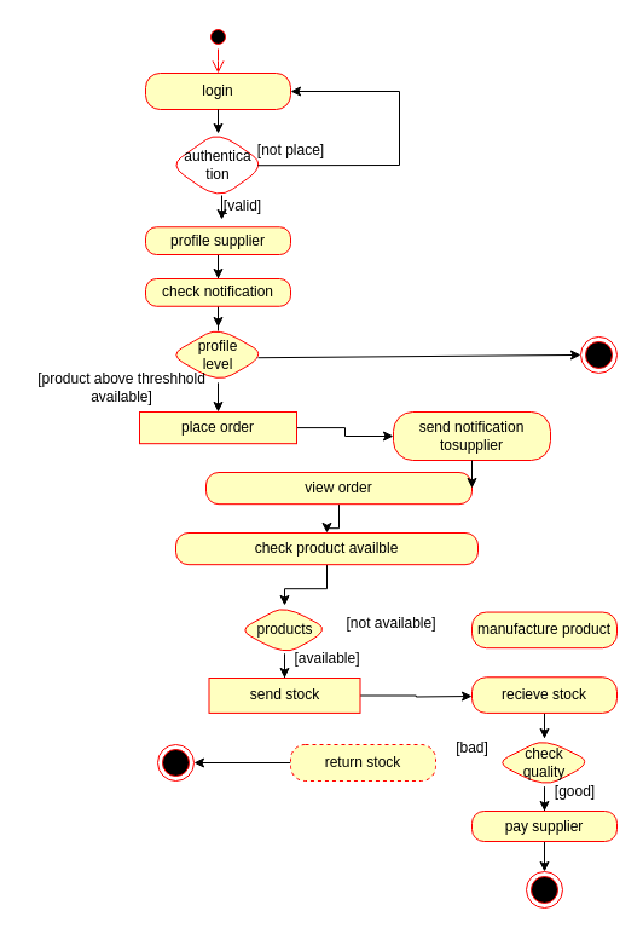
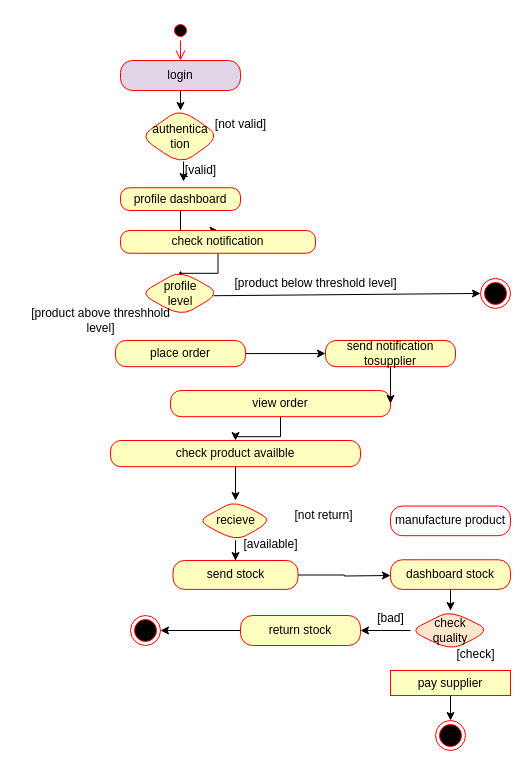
- <mxCell id="4" value="login" style="rounded=1;whiteSpace=wrap;html=1;arcSize=40;fontColor=#000000;fillColor=#ffffc0;strokeColor=#ff0000;" vertex="1" parent="1"><mxGeometry x="120" y="60" width="120" height="30" as="geometry" /></mxCell>
+ <mxCell id="4" value="login" style="rounded=1;whiteSpace=wrap;html=1;arcSize=40;fontColor=#000000;fillColor=#e1d5e7;strokeColor=#ff0000;" vertex="1" parent="1"><mxGeometry x="120" y="60" width="120" height="30" as="geometry" /></mxCell>
- <mxCell id="11" value="" style="endArrow=classic;html=1;rounded=0;exitX=0.91;exitY=0.502;exitDx=0;exitDy=0;entryX=1;entryY=0.5;entryDx=0;entryDy=0;exitPerimeter=0;" edge="1" parent="1" source="6" target="4"><mxGeometry width="50" height="50" relative="1" as="geometry"><mxPoint x="180" y="210" as="sourcePoint" /><mxPoint x="230" y="160" as="targetPoint" /><Array as="points"><mxPoint x="330" y="136" /><mxPoint x="330" y="75" /></Array></mxGeometry></mxCell>
- <mxCell id="41" value="[not place]" style="text;html=1;align=center;verticalAlign=middle;resizable=0;points=[];autosize=1;strokeColor=none;fillColor=none;" vertex="1" parent="1"><mxGeometry x="205" y="109" width="70" height="30" as="geometry" /></mxCell>
+ <mxCell id="41" value="[not valid]" style="text;html=1;align=center;verticalAlign=middle;resizable=0;points=[];autosize=1;strokeColor=none;fillColor=none;" vertex="1" parent="1"><mxGeometry x="205" y="109" width="70" height="30" as="geometry" /></mxCell>
- <mxCell id="6" value="authentica&lt;div&gt;tion&lt;/div&gt;" style="rhombus;whiteSpace=wrap;html=1;fillColor=#ffffff;strokeColor=#ff0000;fontColor=#000000;rounded=1;arcSize=40;" vertex="1" parent="1"><mxGeometry x="140" y="108" width="80" height="56.25" as="geometry" /></mxCell>
+ <mxCell id="6" value="authentica&lt;div&gt;tion&lt;/div&gt;" style="rhombus;whiteSpace=wrap;html=1;fillColor=#ffffc0;strokeColor=#ff0000;fontColor=#000000;rounded=1;arcSize=40;" vertex="1" parent="1"><mxGeometry x="140" y="108" width="80" height="56.25" as="geometry" /></mxCell>
- <mxCell id="8" value="profile supplier" style="whiteSpace=wrap;html=1;fillColor=#ffffc0;strokeColor=#ff0000;fontColor=#000000;rounded=1;arcSize=40;" vertex="1" parent="1"><mxGeometry x="120" y="187.25" width="120" height="22.75" as="geometry" /></mxCell>
+ <mxCell id="8" value="profile dashboard" style="whiteSpace=wrap;html=1;fillColor=#ffffc0;strokeColor=#ff0000;fontColor=#000000;rounded=1;arcSize=40;" vertex="1" parent="1"><mxGeometry x="120" y="187.25" width="120" height="22.75" as="geometry" /></mxCell>
- <mxCell id="13" value="check notification" style="whiteSpace=wrap;html=1;fillColor=#ffffc0;strokeColor=#ff0000;fontColor=#000000;rounded=1;arcSize=40;" vertex="1" parent="1"><mxGeometry x="120" y="230" width="120" height="22.75" as="geometry" /></mxCell>
+ <mxCell id="13" value="check notification" style="whiteSpace=wrap;html=1;fillColor=#ffffc0;strokeColor=#ff0000;fontColor=#000000;rounded=1;arcSize=40;" vertex="1" parent="1"><mxGeometry x="120" y="230" width="195" height="22.75" as="geometry" /></mxCell>
+ <mxCell id="42" value="[product below threshold level]" style="text;html=1;align=center;verticalAlign=middle;resizable=0;points=[];autosize=1;strokeColor=none;fillColor=none;" vertex="1" parent="1"><mxGeometry x="220" y="268" width="190" height="30" as="geometry" /></mxCell>
- <mxCell id="43" value="[product above threshhold&lt;div&gt;available]&lt;/div&gt;" style="text;html=1;align=center;verticalAlign=middle;resizable=0;points=[];autosize=1;strokeColor=none;fillColor=none;" vertex="1" parent="1"><mxGeometry x="20" y="300" width="160" height="40" as="geometry" /></mxCell>
+ <mxCell id="43" value="[product above threshhold&lt;div&gt;level]&lt;/div&gt;" style="text;html=1;align=center;verticalAlign=middle;resizable=0;points=[];autosize=1;strokeColor=none;fillColor=none;" vertex="1" parent="1"><mxGeometry x="20" y="300" width="160" height="40" as="geometry" /></mxCell>
- <mxCell id="14" value="" style="edgeStyle=orthogonalEdgeStyle;rounded=0;orthogonalLoop=1;jettySize=auto;html=1;" edge="1" parent="1" source="15" target="17"><mxGeometry relative="1" as="geometry" /></mxCell>
- <mxCell id="17" value="place order" style="whiteSpace=wrap;html=1;fillColor=#ffffc0;strokeColor=#ff0000;fontColor=#000000;arcSize=40;rounded=0;" vertex="1" parent="1"><mxGeometry x="115" y="340" width="130" height="26.18" as="geometry" /></mxCell>
+ <mxCell id="17" value="place order" style="whiteSpace=wrap;html=1;fillColor=#ffffc0;strokeColor=#ff0000;fontColor=#000000;rounded=1;arcSize=40;" vertex="1" parent="1"><mxGeometry x="115" y="340" width="130" height="26.18" as="geometry" /></mxCell>
- <mxCell id="18" value="send notification tosupplier" style="whiteSpace=wrap;html=1;fillColor=#ffffc0;strokeColor=#ff0000;fontColor=#000000;rounded=1;arcSize=40;" vertex="1" parent="1"><mxGeometry x="325" y="340" width="130" height="40" as="geometry" /></mxCell>
+ <mxCell id="18" value="send notification tosupplier" style="whiteSpace=wrap;html=1;fillColor=#ffffc0;strokeColor=#ff0000;fontColor=#000000;rounded=1;arcSize=40;" vertex="1" parent="1"><mxGeometry x="325" y="340" width="130" height="26.18" as="geometry" /></mxCell>
- <mxCell id="22" value="check product availble" style="whiteSpace=wrap;html=1;fillColor=#ffffc0;strokeColor=#ff0000;fontColor=#000000;rounded=1;arcSize=40;" vertex="1" parent="1"><mxGeometry x="145" y="440" width="250" height="26.18" as="geometry" /></mxCell>
+ <mxCell id="22" value="check product availble" style="whiteSpace=wrap;html=1;fillColor=#ffffc0;strokeColor=#ff0000;fontColor=#000000;rounded=1;arcSize=40;" vertex="1" parent="1"><mxGeometry x="110" y="440" width="250" height="26.18" as="geometry" /></mxCell>
- <mxCell id="44" value="[not available]" style="text;html=1;align=center;verticalAlign=middle;resizable=0;points=[];autosize=1;strokeColor=none;fillColor=none;" vertex="1" parent="1"><mxGeometry x="272.5" y="500" width="100" height="30" as="geometry" /></mxCell>
+ <mxCell id="44" value="[not return]" style="text;html=1;align=center;verticalAlign=middle;resizable=0;points=[];autosize=1;strokeColor=none;fillColor=none;" vertex="1" parent="1"><mxGeometry x="272.5" y="500" width="100" height="30" as="geometry" /></mxCell>
- <mxCell id="24" value="products" style="rhombus;whiteSpace=wrap;html=1;fillColor=#ffffc0;strokeColor=#ff0000;fontColor=#000000;rounded=1;arcSize=40;" vertex="1" parent="1"><mxGeometry x="197.5" y="500" width="75" height="40.73" as="geometry" /></mxCell>
+ <mxCell id="24" value="recieve" style="rhombus;whiteSpace=wrap;html=1;fillColor=#ffffc0;strokeColor=#ff0000;fontColor=#000000;rounded=1;arcSize=40;" vertex="1" parent="1"><mxGeometry x="197.5" y="500" width="75" height="40.73" as="geometry" /></mxCell>
- <mxCell id="25" value="manufacture product" style="whiteSpace=wrap;html=1;fillColor=#ffffc0;strokeColor=#ff0000;fontColor=#000000;rounded=1;arcSize=40;" vertex="1" parent="1"><mxGeometry x="390" y="505.55" width="120" height="29.63" as="geometry" /></mxCell>
+ <mxCell id="25" value="manufacture product" style="whiteSpace=wrap;html=1;fillColor=#ffffff;strokeColor=#ff0000;fontColor=#000000;rounded=1;arcSize=40;" vertex="1" parent="1"><mxGeometry x="390" y="505.55" width="120" height="29.63" as="geometry" /></mxCell>
- <mxCell id="27" value="send stock" style="whiteSpace=wrap;html=1;fillColor=#ffffc0;strokeColor=#ff0000;fontColor=#000000;arcSize=40;rounded=0;" vertex="1" parent="1"><mxGeometry x="172.5" y="560" width="125" height="28.9" as="geometry" /></mxCell>
+ <mxCell id="27" value="send stock" style="whiteSpace=wrap;html=1;fillColor=#ffffc0;strokeColor=#ff0000;fontColor=#000000;rounded=1;arcSize=40;" vertex="1" parent="1"><mxGeometry x="172.5" y="560" width="125" height="28.9" as="geometry" /></mxCell>
- <mxCell id="29" value="recieve stock" style="whiteSpace=wrap;html=1;fillColor=#ffffc0;strokeColor=#ff0000;fontColor=#000000;rounded=1;arcSize=40;" vertex="1" parent="1"><mxGeometry x="390" y="559.27" width="120" height="29.63" as="geometry" /></mxCell>
+ <mxCell id="29" value="dashboard stock" style="whiteSpace=wrap;html=1;fillColor=#ffffc0;strokeColor=#ff0000;fontColor=#000000;rounded=1;arcSize=40;" vertex="1" parent="1"><mxGeometry x="390" y="559.27" width="120" height="29.63" as="geometry" /></mxCell>
- <mxCell id="36" value="return stock" style="whiteSpace=wrap;html=1;fillColor=#ffffc0;strokeColor=#ff0000;fontColor=#000000;rounded=1;arcSize=40;dashed=1;" vertex="1" parent="1"><mxGeometry x="240" y="615" width="120" height="30" as="geometry" /></mxCell>
+ <mxCell id="36" value="return stock" style="whiteSpace=wrap;html=1;fillColor=#ffffc0;strokeColor=#ff0000;fontColor=#000000;rounded=1;arcSize=40;" vertex="1" parent="1"><mxGeometry x="240" y="615" width="120" height="30" as="geometry" /></mxCell>
+ <mxCell id="31" value="" style="edgeStyle=orthogonalEdgeStyle;rounded=0;orthogonalLoop=1;jettySize=auto;html=1;" edge="1" parent="1" source="32" target="36"><mxGeometry relative="1" as="geometry" /></mxCell>
- <mxCell id="32" value="check&lt;div&gt;quality&lt;/div&gt;" style="rhombus;whiteSpace=wrap;html=1;fillColor=#ffffc0;strokeColor=#ff0000;fontColor=#000000;rounded=1;arcSize=40;" vertex="1" parent="1"><mxGeometry x="410" y="610" width="80" height="40" as="geometry" /></mxCell>
+ <mxCell id="32" value="check&lt;div&gt;quality&lt;/div&gt;" style="rhombus;whiteSpace=wrap;html=1;fillColor=#ffe6cc;strokeColor=#ff0000;fontColor=#000000;rounded=1;arcSize=40;" vertex="1" parent="1"><mxGeometry x="410" y="610" width="80" height="40" as="geometry" /></mxCell>
- <mxCell id="46" value="[good]" style="text;html=1;align=center;verticalAlign=middle;resizable=0;points=[];autosize=1;strokeColor=none;fillColor=none;" vertex="1" parent="1"><mxGeometry x="445" y="639" width="60" height="30" as="geometry" /></mxCell>
+ <mxCell id="46" value="[check]" style="text;html=1;align=center;verticalAlign=middle;resizable=0;points=[];autosize=1;strokeColor=none;fillColor=none;" vertex="1" parent="1"><mxGeometry x="445" y="639" width="60" height="30" as="geometry" /></mxCell>
- <mxCell id="30" value="" style="edgeStyle=orthogonalEdgeStyle;rounded=0;orthogonalLoop=1;jettySize=auto;html=1;" edge="1" parent="1" source="32" target="34"><mxGeometry relative="1" as="geometry" /></mxCell>
- <mxCell id="34" value="pay supplier" style="whiteSpace=wrap;html=1;fillColor=#ffffc0;strokeColor=#ff0000;fontColor=#000000;rounded=1;arcSize=40;" vertex="1" parent="1"><mxGeometry x="390" y="670" width="120" height="25" as="geometry" /></mxCell>
+ <mxCell id="34" value="pay supplier" style="whiteSpace=wrap;html=1;fillColor=#ffffc0;strokeColor=#ff0000;fontColor=#000000;arcSize=40;rounded=0;" vertex="1" parent="1"><mxGeometry x="390" y="670" width="120" height="25" as="geometry" /></mxCell>
